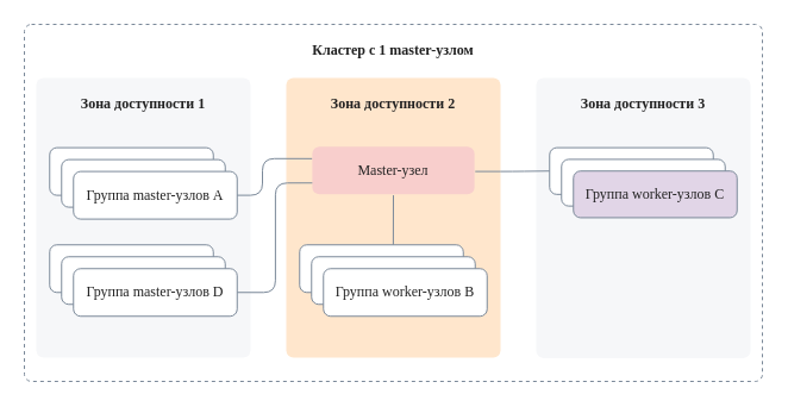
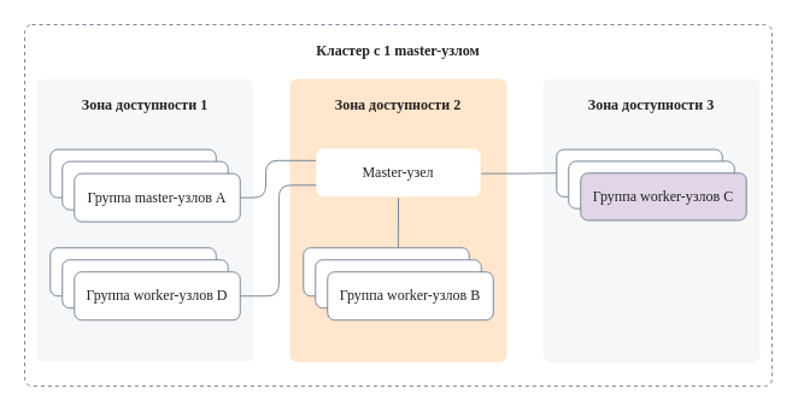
- <mxCell id="21" value="&lt;font color=&quot;#212121&quot;&gt;Master-узел&lt;/font&gt;" style="rounded=1;whiteSpace=wrap;html=1;fontFamily=VK Sans Display;strokeColor=none;arcsize=12;fillColor=#f8cecc;spacing=0;spacingTop=12;spacingBottom=12;arcSize=12;absoluteArcSize=1;container=0;" vertex="1" parent="1"><mxGeometry x="261.88" y="122.83" width="136.25" height="40" as="geometry" /></mxCell>
+ <mxCell id="21" value="&lt;font color=&quot;#212121&quot;&gt;Master-узел&lt;/font&gt;" style="rounded=1;whiteSpace=wrap;html=1;fontFamily=VK Sans Display;strokeColor=none;arcsize=12;fillColor=#FFFFFF;spacing=0;spacingTop=12;spacingBottom=12;arcSize=12;absoluteArcSize=1;container=0;" vertex="1" parent="1"><mxGeometry x="261.88" y="122.83" width="136.25" height="40" as="geometry" /></mxCell>
- <mxCell id="9" value="&lt;span style=&quot;color: rgb(33, 33, 33);&quot;&gt;Группа master-узлов&amp;nbsp;D&lt;/span&gt;" style="rounded=1;whiteSpace=wrap;html=1;fontFamily=VK Sans Display;strokeColor=#7C8A9A;arcsize=12;fillColor=#FFFFFF;spacing=0;spacingTop=12;spacingBottom=12;arcSize=12;absoluteArcSize=1;strokeWidth=1;container=0;" vertex="1" parent="1"><mxGeometry x="61.25" y="225.25" width="137.5" height="40" as="geometry" /></mxCell>
+ <mxCell id="9" value="&lt;span style=&quot;color: rgb(33, 33, 33);&quot;&gt;Группа worker-узлов&amp;nbsp;D&lt;/span&gt;" style="rounded=1;whiteSpace=wrap;html=1;fontFamily=VK Sans Display;strokeColor=#7C8A9A;arcsize=12;fillColor=#FFFFFF;spacing=0;spacingTop=12;spacingBottom=12;arcSize=12;absoluteArcSize=1;strokeWidth=1;container=0;" vertex="1" parent="1"><mxGeometry x="61.25" y="225.25" width="137.5" height="40" as="geometry" /></mxCell>
